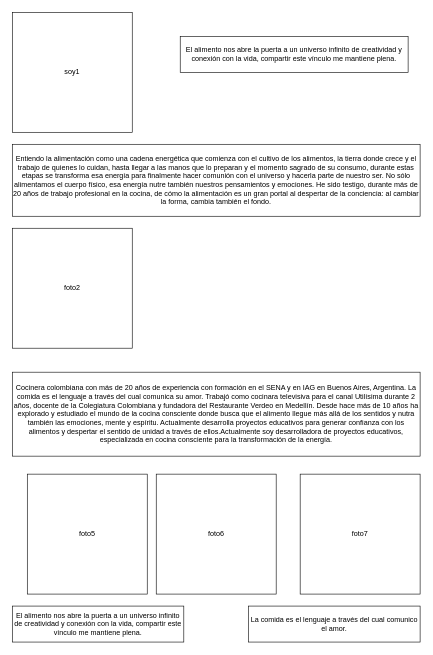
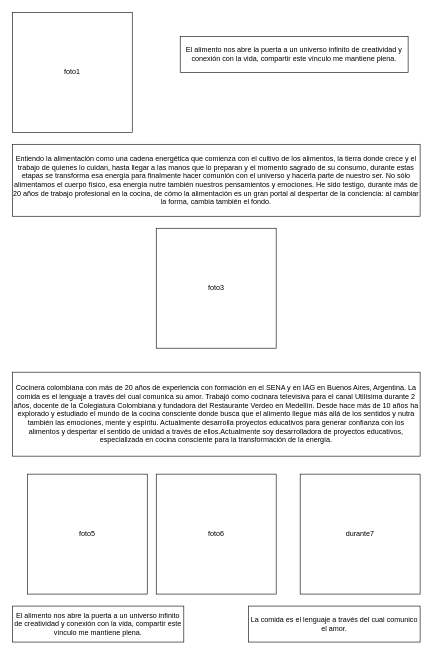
- <mxCell id="3" value="soy1" style="whiteSpace=wrap;html=1;aspect=fixed;" parent="1" vertex="1"><mxGeometry x="20" y="20" width="200" height="200" as="geometry" /></mxCell>
+ <mxCell id="3" value="foto1" style="whiteSpace=wrap;html=1;aspect=fixed;" parent="1" vertex="1"><mxGeometry x="20" y="20" width="200" height="200" as="geometry" /></mxCell>
- <mxCell id="6" value="foto2" style="whiteSpace=wrap;html=1;aspect=fixed;strokeColor=#000000;fillColor=white;" parent="1" vertex="1"><mxGeometry x="20" y="380" width="200" height="200" as="geometry" /></mxCell>
+ <mxCell id="7" value="foto3" style="whiteSpace=wrap;html=1;aspect=fixed;strokeColor=#000000;fillColor=white;" parent="1" vertex="1"><mxGeometry x="260" y="380" width="200" height="200" as="geometry" /></mxCell>
- <mxCell id="11" value="foto7" style="whiteSpace=wrap;html=1;aspect=fixed;" parent="1" vertex="1"><mxGeometry x="500" y="790" width="200" height="200" as="geometry" /></mxCell>
+ <mxCell id="11" value="durante7" style="whiteSpace=wrap;html=1;aspect=fixed;" parent="1" vertex="1"><mxGeometry x="500" y="790" width="200" height="200" as="geometry" /></mxCell>
